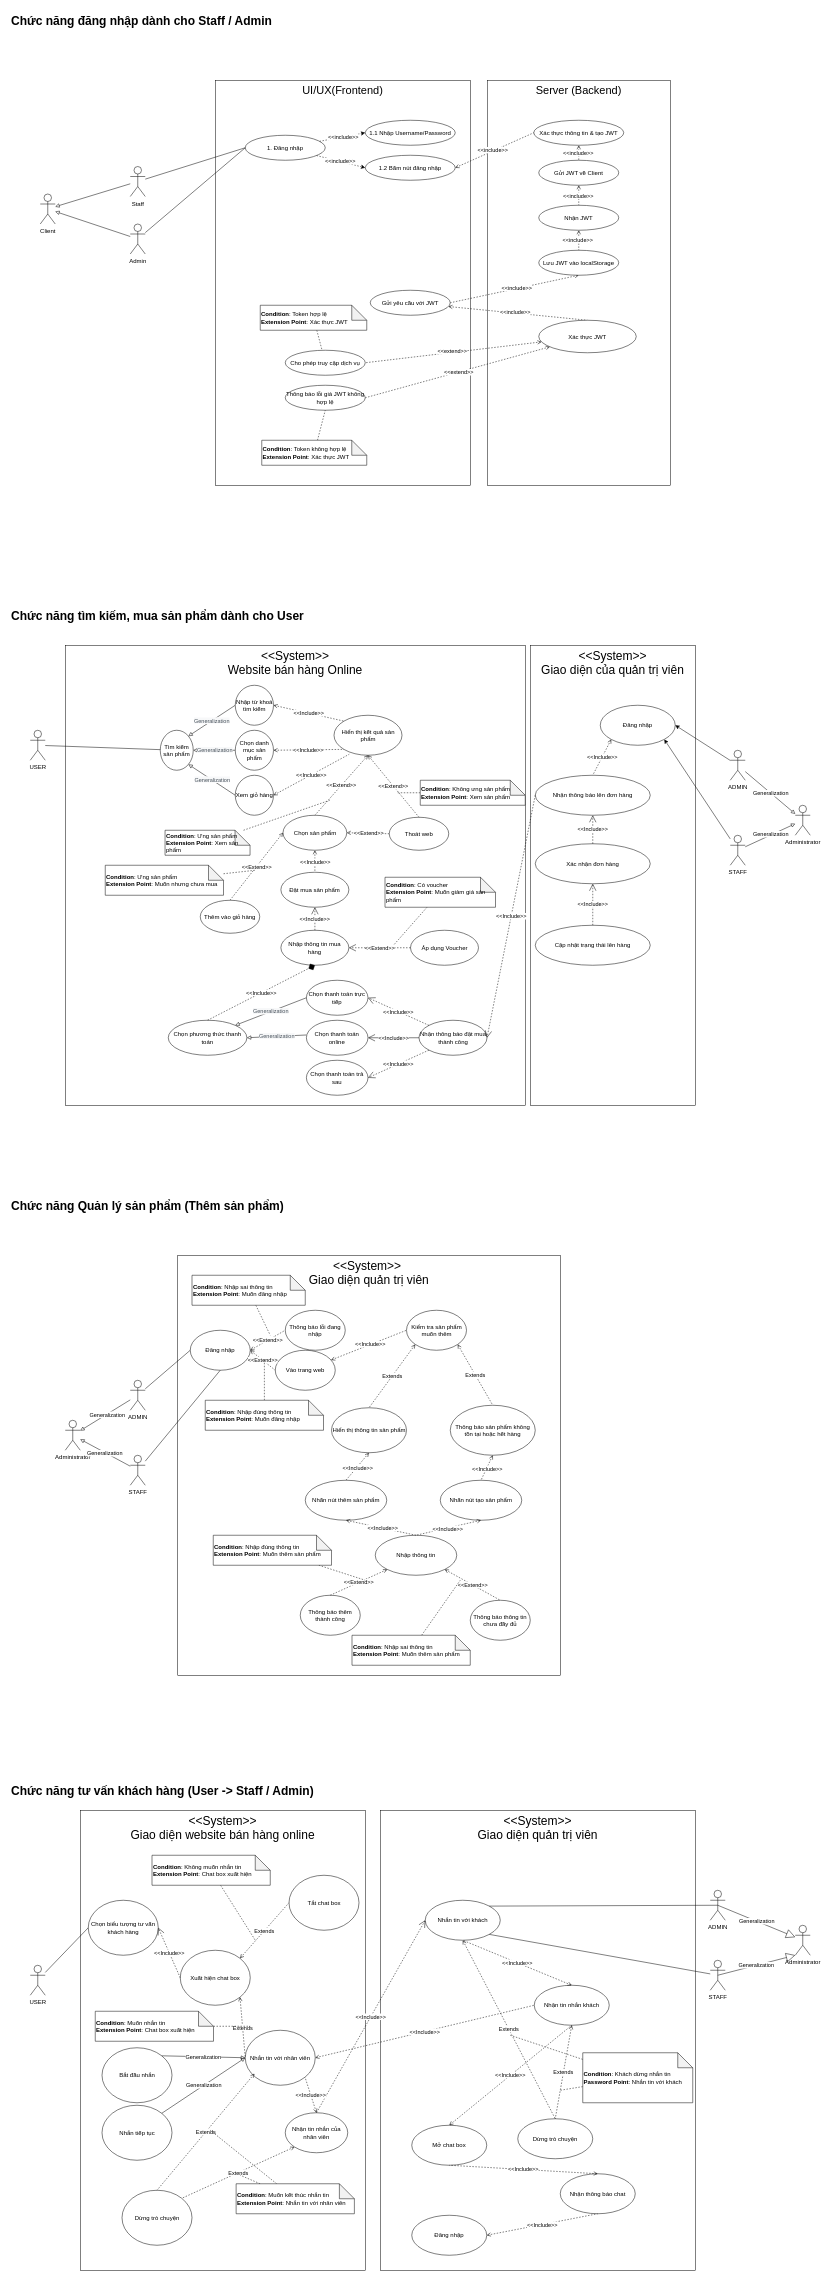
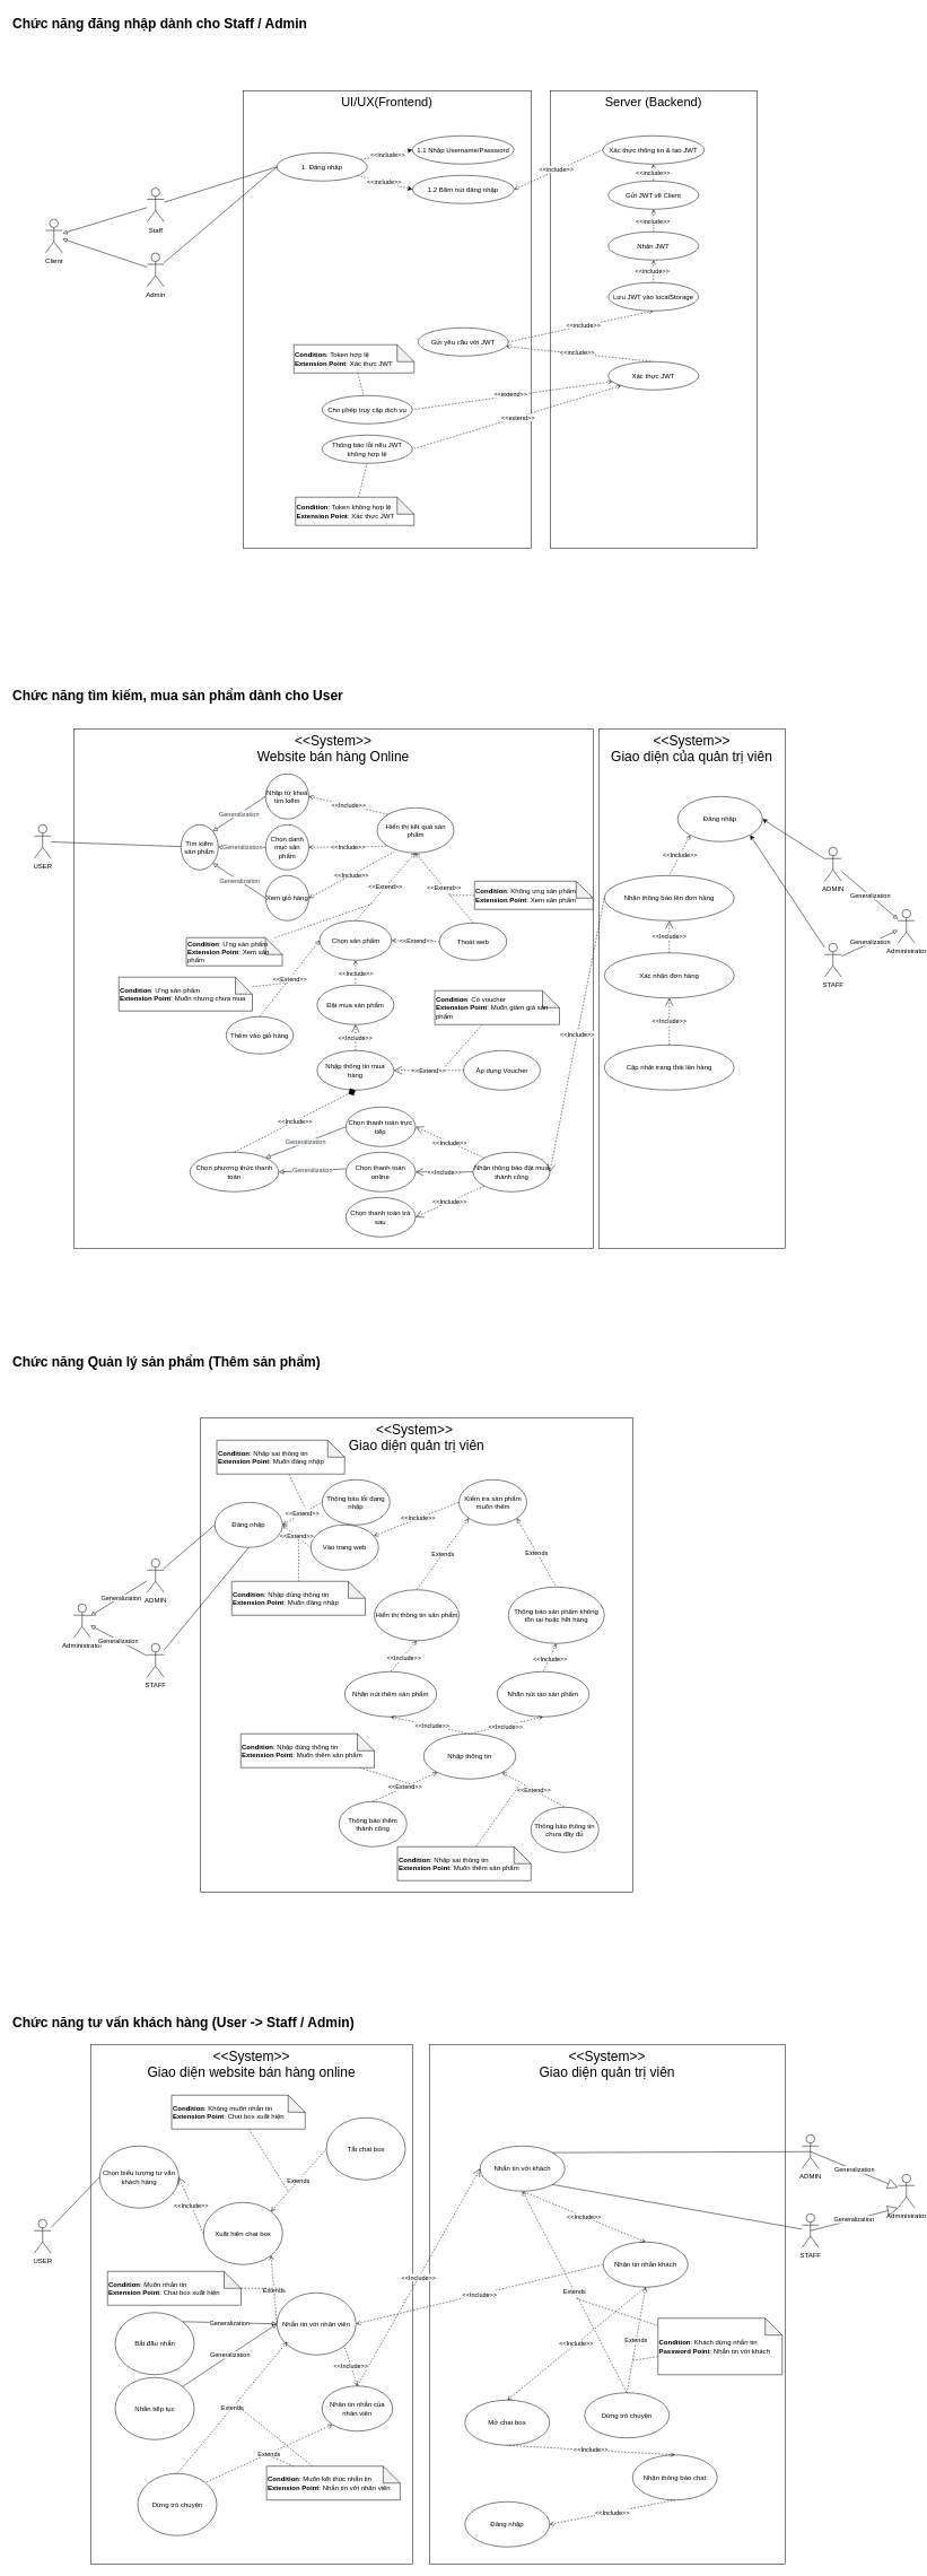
- <mxCell id="26" value="Xác thực JWT" style="ellipse;whiteSpace=wrap;html=1;" parent="2" vertex="1"><mxGeometry x="997" y="480" width="195" height="65" as="geometry" /></mxCell>
+ <mxCell id="26" value="Xác thực JWT" style="ellipse;whiteSpace=wrap;html=1;" parent="2" vertex="1"><mxGeometry x="997" y="480" width="160" height="50" as="geometry" /></mxCell>
- <mxCell id="28" value="Thông báo lỗi giá JWT không hợp lệ" style="ellipse;whiteSpace=wrap;html=1;" parent="2" vertex="1"><mxGeometry x="490" y="610" width="160" height="50" as="geometry" /></mxCell>
+ <mxCell id="28" value="Thông báo lỗi nếu JWT không hợp lệ" style="ellipse;whiteSpace=wrap;html=1;" parent="2" vertex="1"><mxGeometry x="490" y="610" width="160" height="50" as="geometry" /></mxCell>
